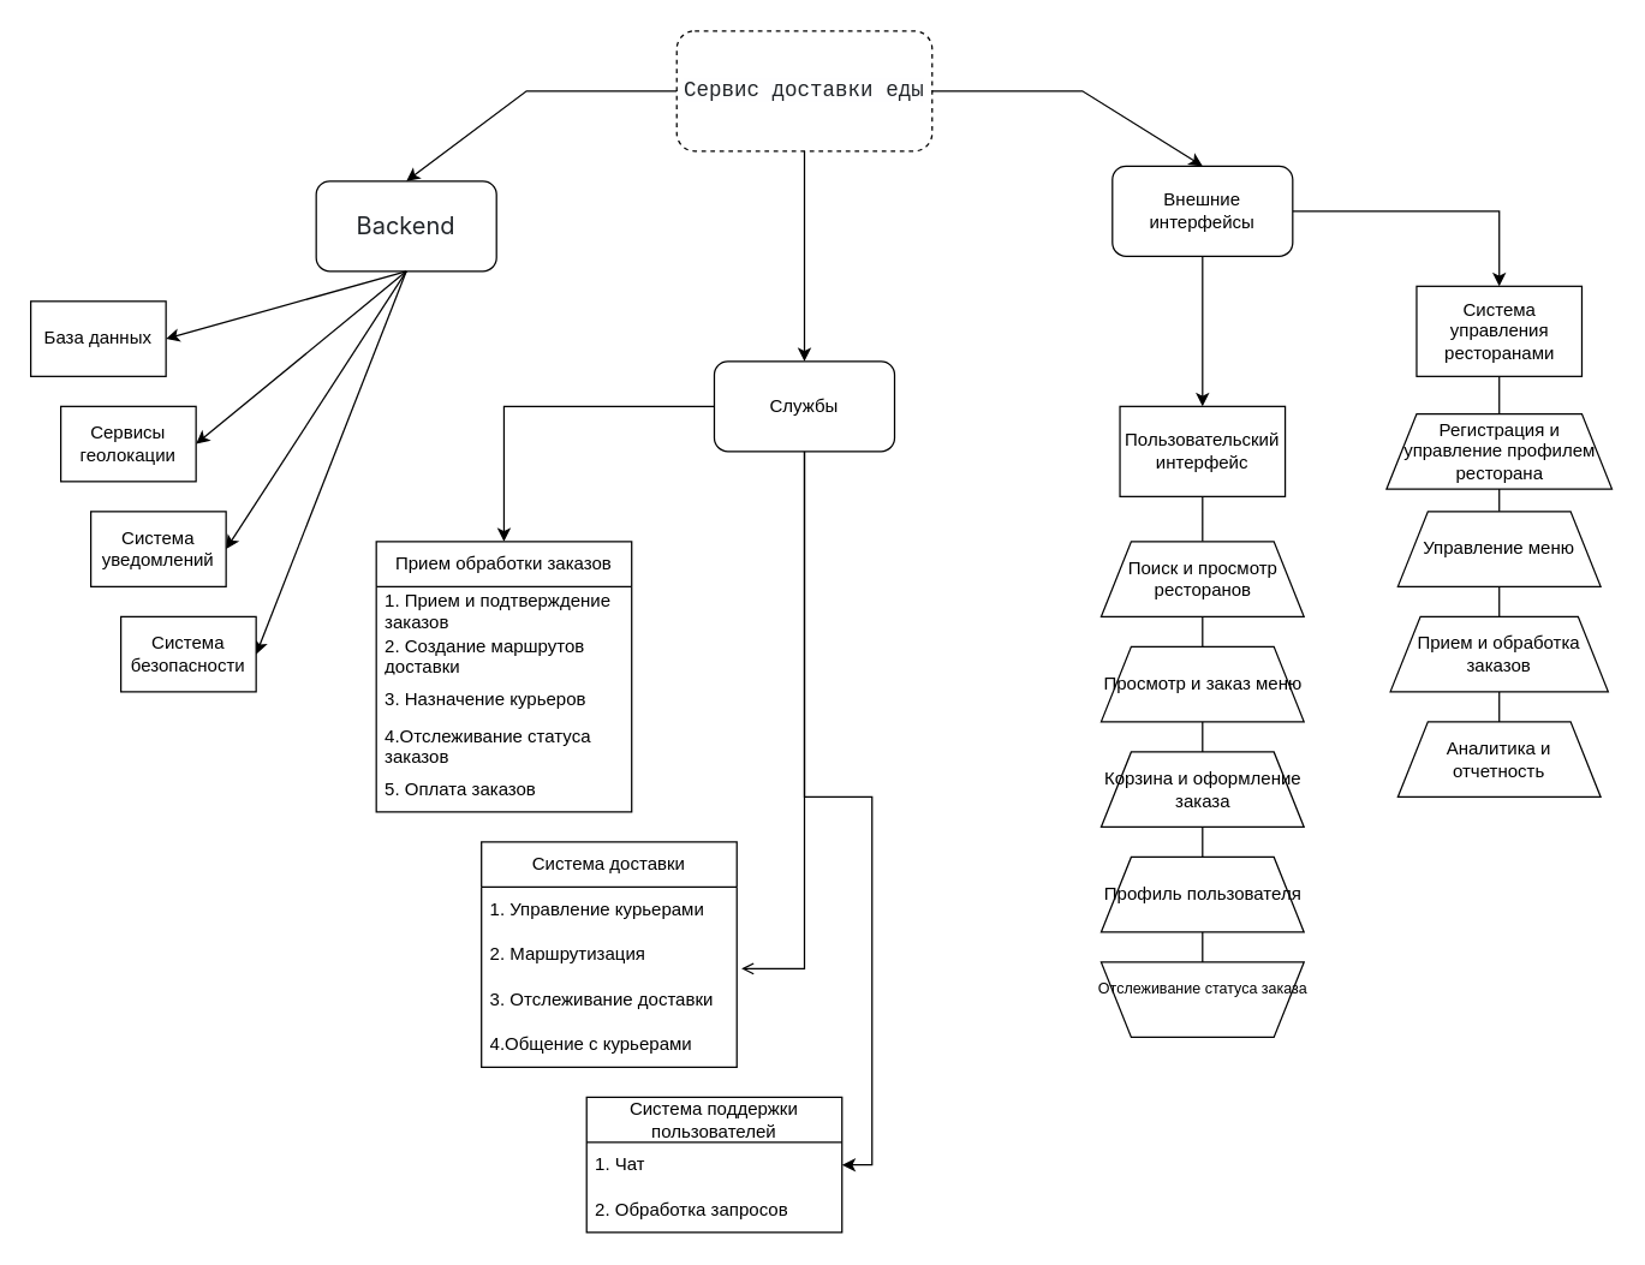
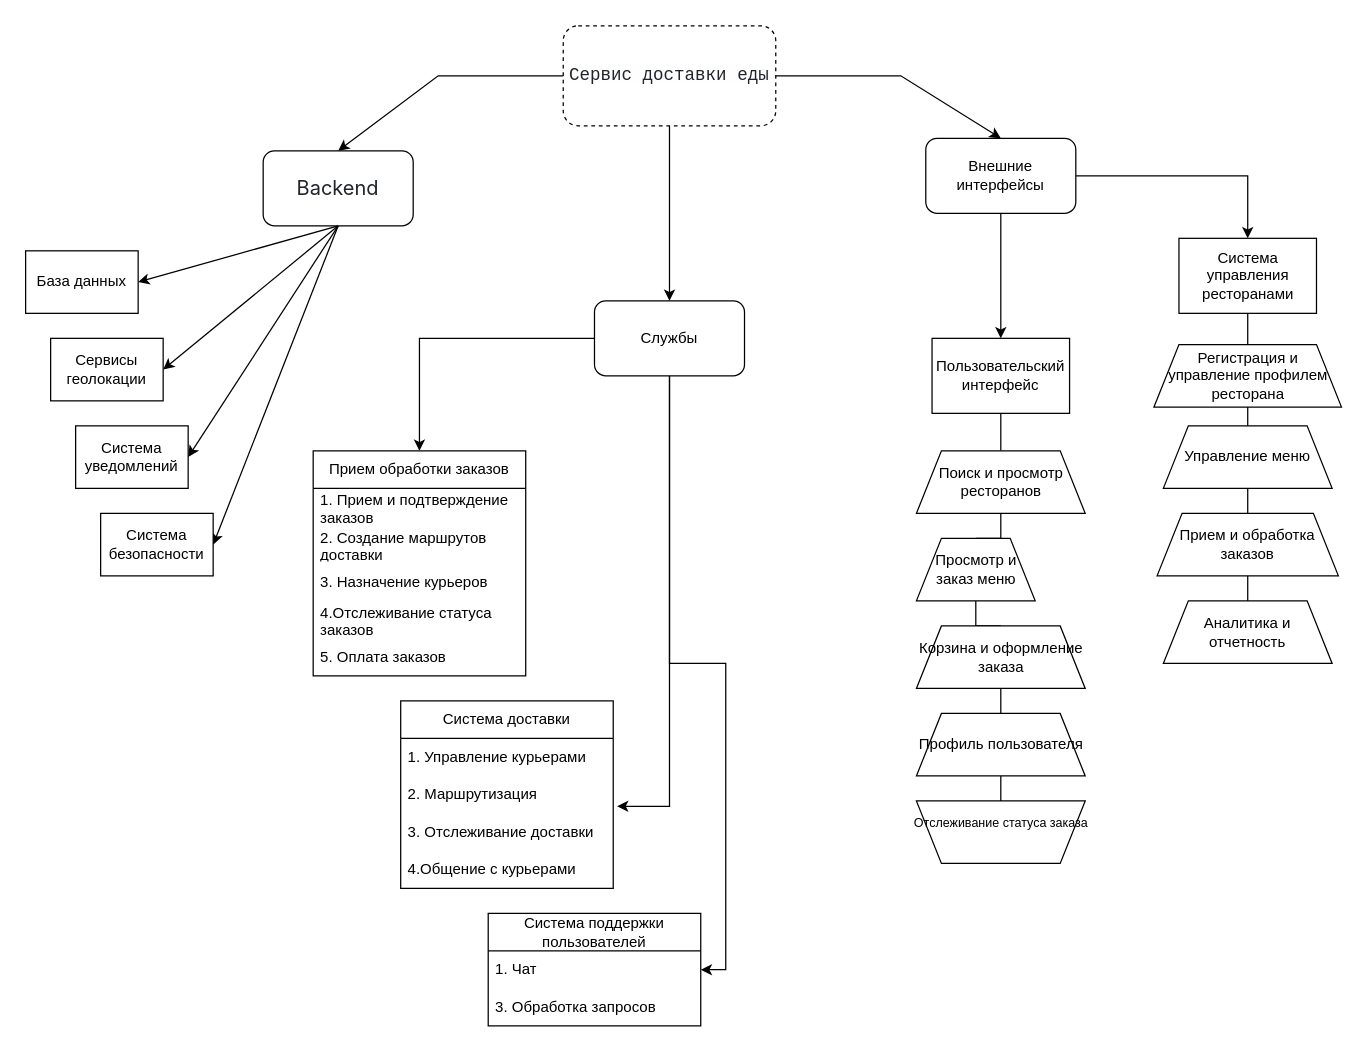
- <mxCell id="25" value="Просмотр и заказ меню" style="shape=trapezoid;perimeter=trapezoidPerimeter;whiteSpace=wrap;html=1;fixedSize=1;" vertex="1" parent="1"><mxGeometry x="732.5" y="430" width="135" height="50" as="geometry" /></mxCell>
+ <mxCell id="25" value="Просмотр и заказ меню" style="shape=trapezoid;perimeter=trapezoidPerimeter;whiteSpace=wrap;html=1;fixedSize=1;" vertex="1" parent="1"><mxGeometry x="732.5" y="430" width="95" height="50" as="geometry" /></mxCell>
- <mxCell id="11" style="edgeStyle=orthogonalEdgeStyle;rounded=0;orthogonalLoop=1;jettySize=auto;html=1;entryX=1.018;entryY=0.811;entryDx=0;entryDy=0;entryPerimeter=0;endArrow=open;" edge="1" parent="1" source="13" target="51"><mxGeometry relative="1" as="geometry"><mxPoint x="540" y="440" as="targetPoint" /></mxGeometry></mxCell>
+ <mxCell id="11" style="edgeStyle=orthogonalEdgeStyle;rounded=0;orthogonalLoop=1;jettySize=auto;html=1;entryX=1.018;entryY=0.811;entryDx=0;entryDy=0;entryPerimeter=0;" edge="1" parent="1" source="13" target="51"><mxGeometry relative="1" as="geometry"><mxPoint x="540" y="440" as="targetPoint" /></mxGeometry></mxCell>
- <mxCell id="56" value="2.&amp;nbsp;Обработка запросов" style="text;strokeColor=none;fillColor=none;align=left;verticalAlign=middle;spacingLeft=4;spacingRight=4;overflow=hidden;points=[[0,0.5],[1,0.5]];portConstraint=eastwest;rotatable=0;whiteSpace=wrap;html=1;" vertex="1" parent="54"><mxGeometry y="60" width="170" height="30" as="geometry" /></mxCell>
+ <mxCell id="56" value="3.&amp;nbsp;Обработка запросов" style="text;strokeColor=none;fillColor=none;align=left;verticalAlign=middle;spacingLeft=4;spacingRight=4;overflow=hidden;points=[[0,0.5],[1,0.5]];portConstraint=eastwest;rotatable=0;whiteSpace=wrap;html=1;" vertex="1" parent="54"><mxGeometry y="60" width="170" height="30" as="geometry" /></mxCell>
